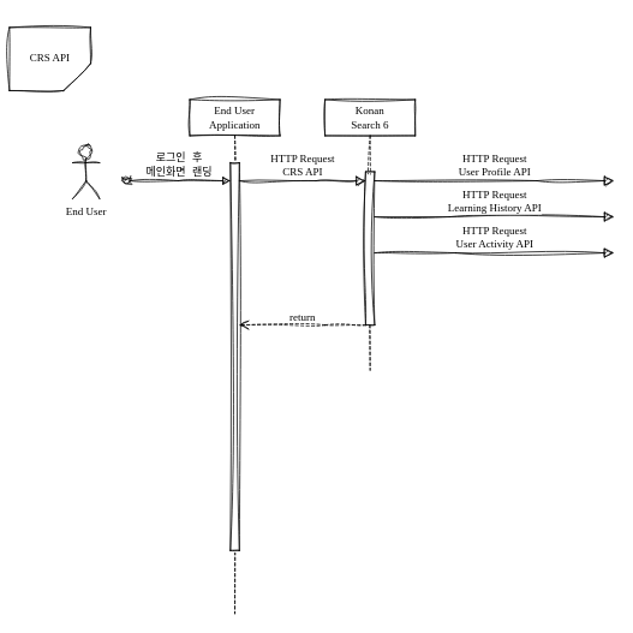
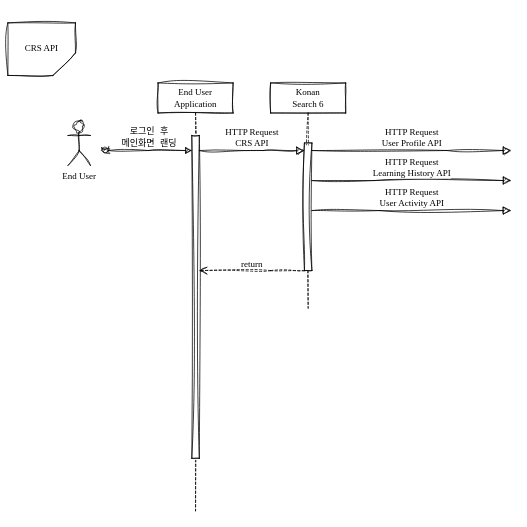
- <mxCell id="8" value="End User" style="shape=umlActor;verticalLabelPosition=bottom;verticalAlign=top;html=1;outlineConnect=0;sketch=1;hachureGap=4;jiggle=2;curveFitting=1;fontFamily=Architects Daughter;fontSource=https%3A%2F%2Ffonts.googleapis.com%2Fcss%3Ffamily%3DArchitects%2BDaughter;" vertex="1" parent="1"><mxGeometry x="80" y="160" width="30" height="60" as="geometry" /></mxCell>
+ <mxCell id="8" value="End User" style="shape=umlActor;verticalLabelPosition=bottom;verticalAlign=top;html=1;outlineConnect=0;sketch=1;hachureGap=4;jiggle=2;curveFitting=1;fontFamily=Architects Daughter;fontSource=https%3A%2F%2Ffonts.googleapis.com%2Fcss%3Ffamily%3DArchitects%2BDaughter;" vertex="1" parent="1"><mxGeometry x="90" y="160" width="30" height="60" as="geometry" /></mxCell>
